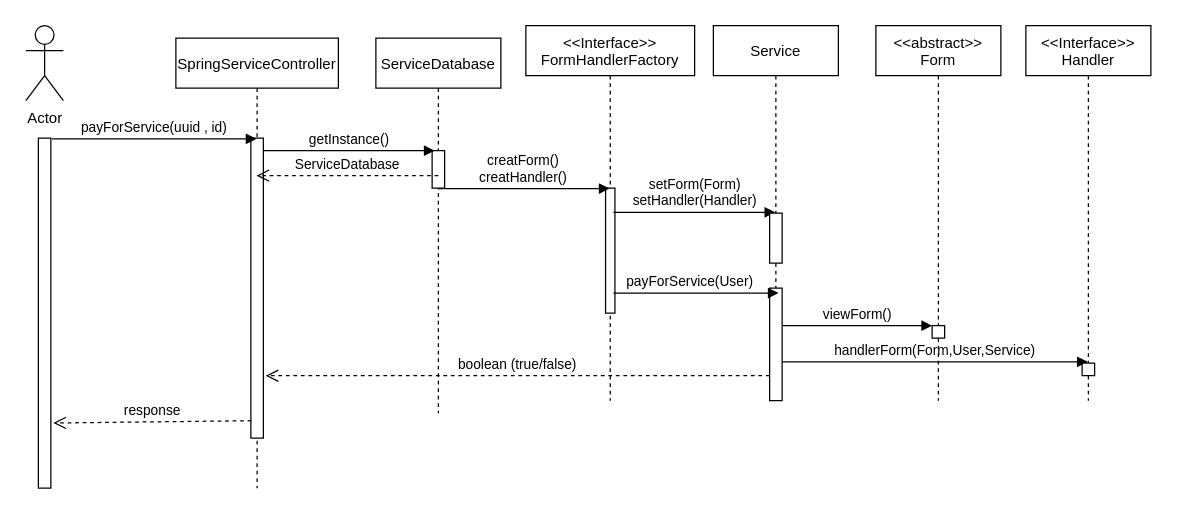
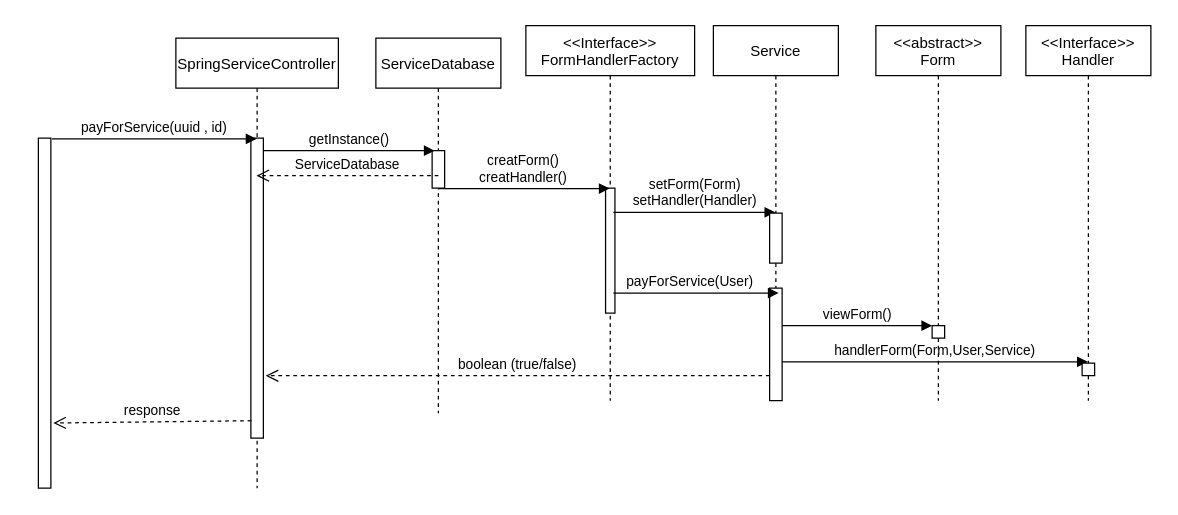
- <mxCell id="8" value="Actor" style="shape=umlActor;verticalLabelPosition=bottom;verticalAlign=top;html=1;outlineConnect=0;" parent="1" vertex="1"><mxGeometry x="20" y="20" width="30" height="60" as="geometry" /></mxCell>
